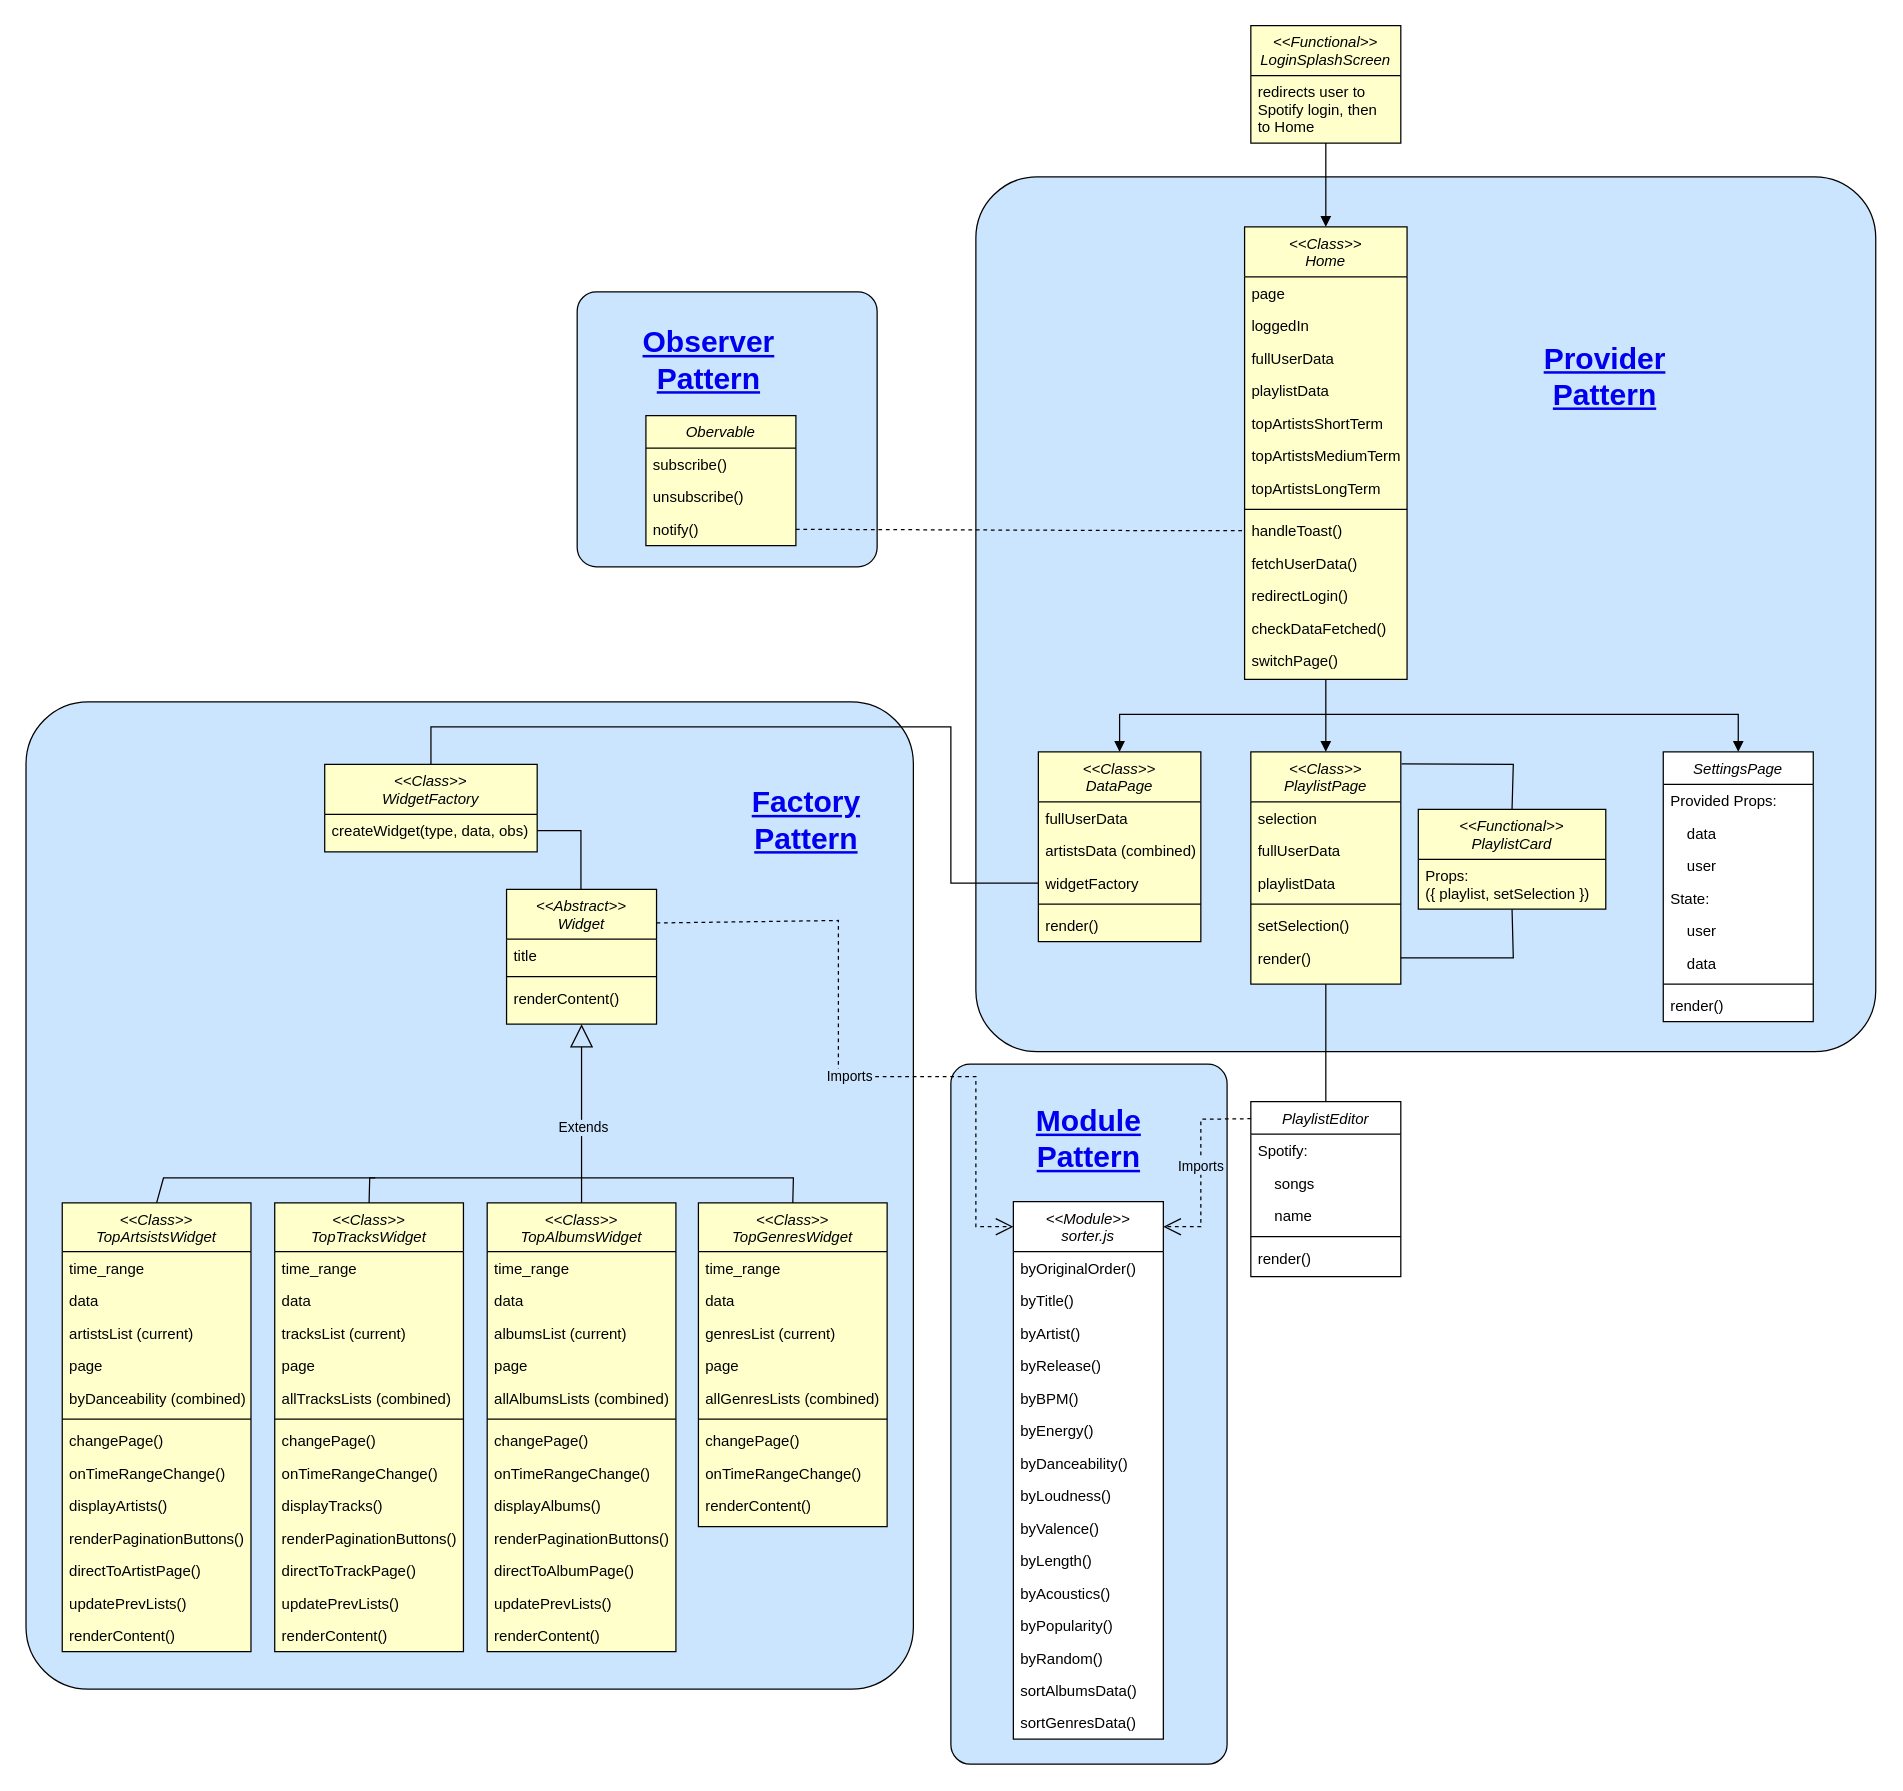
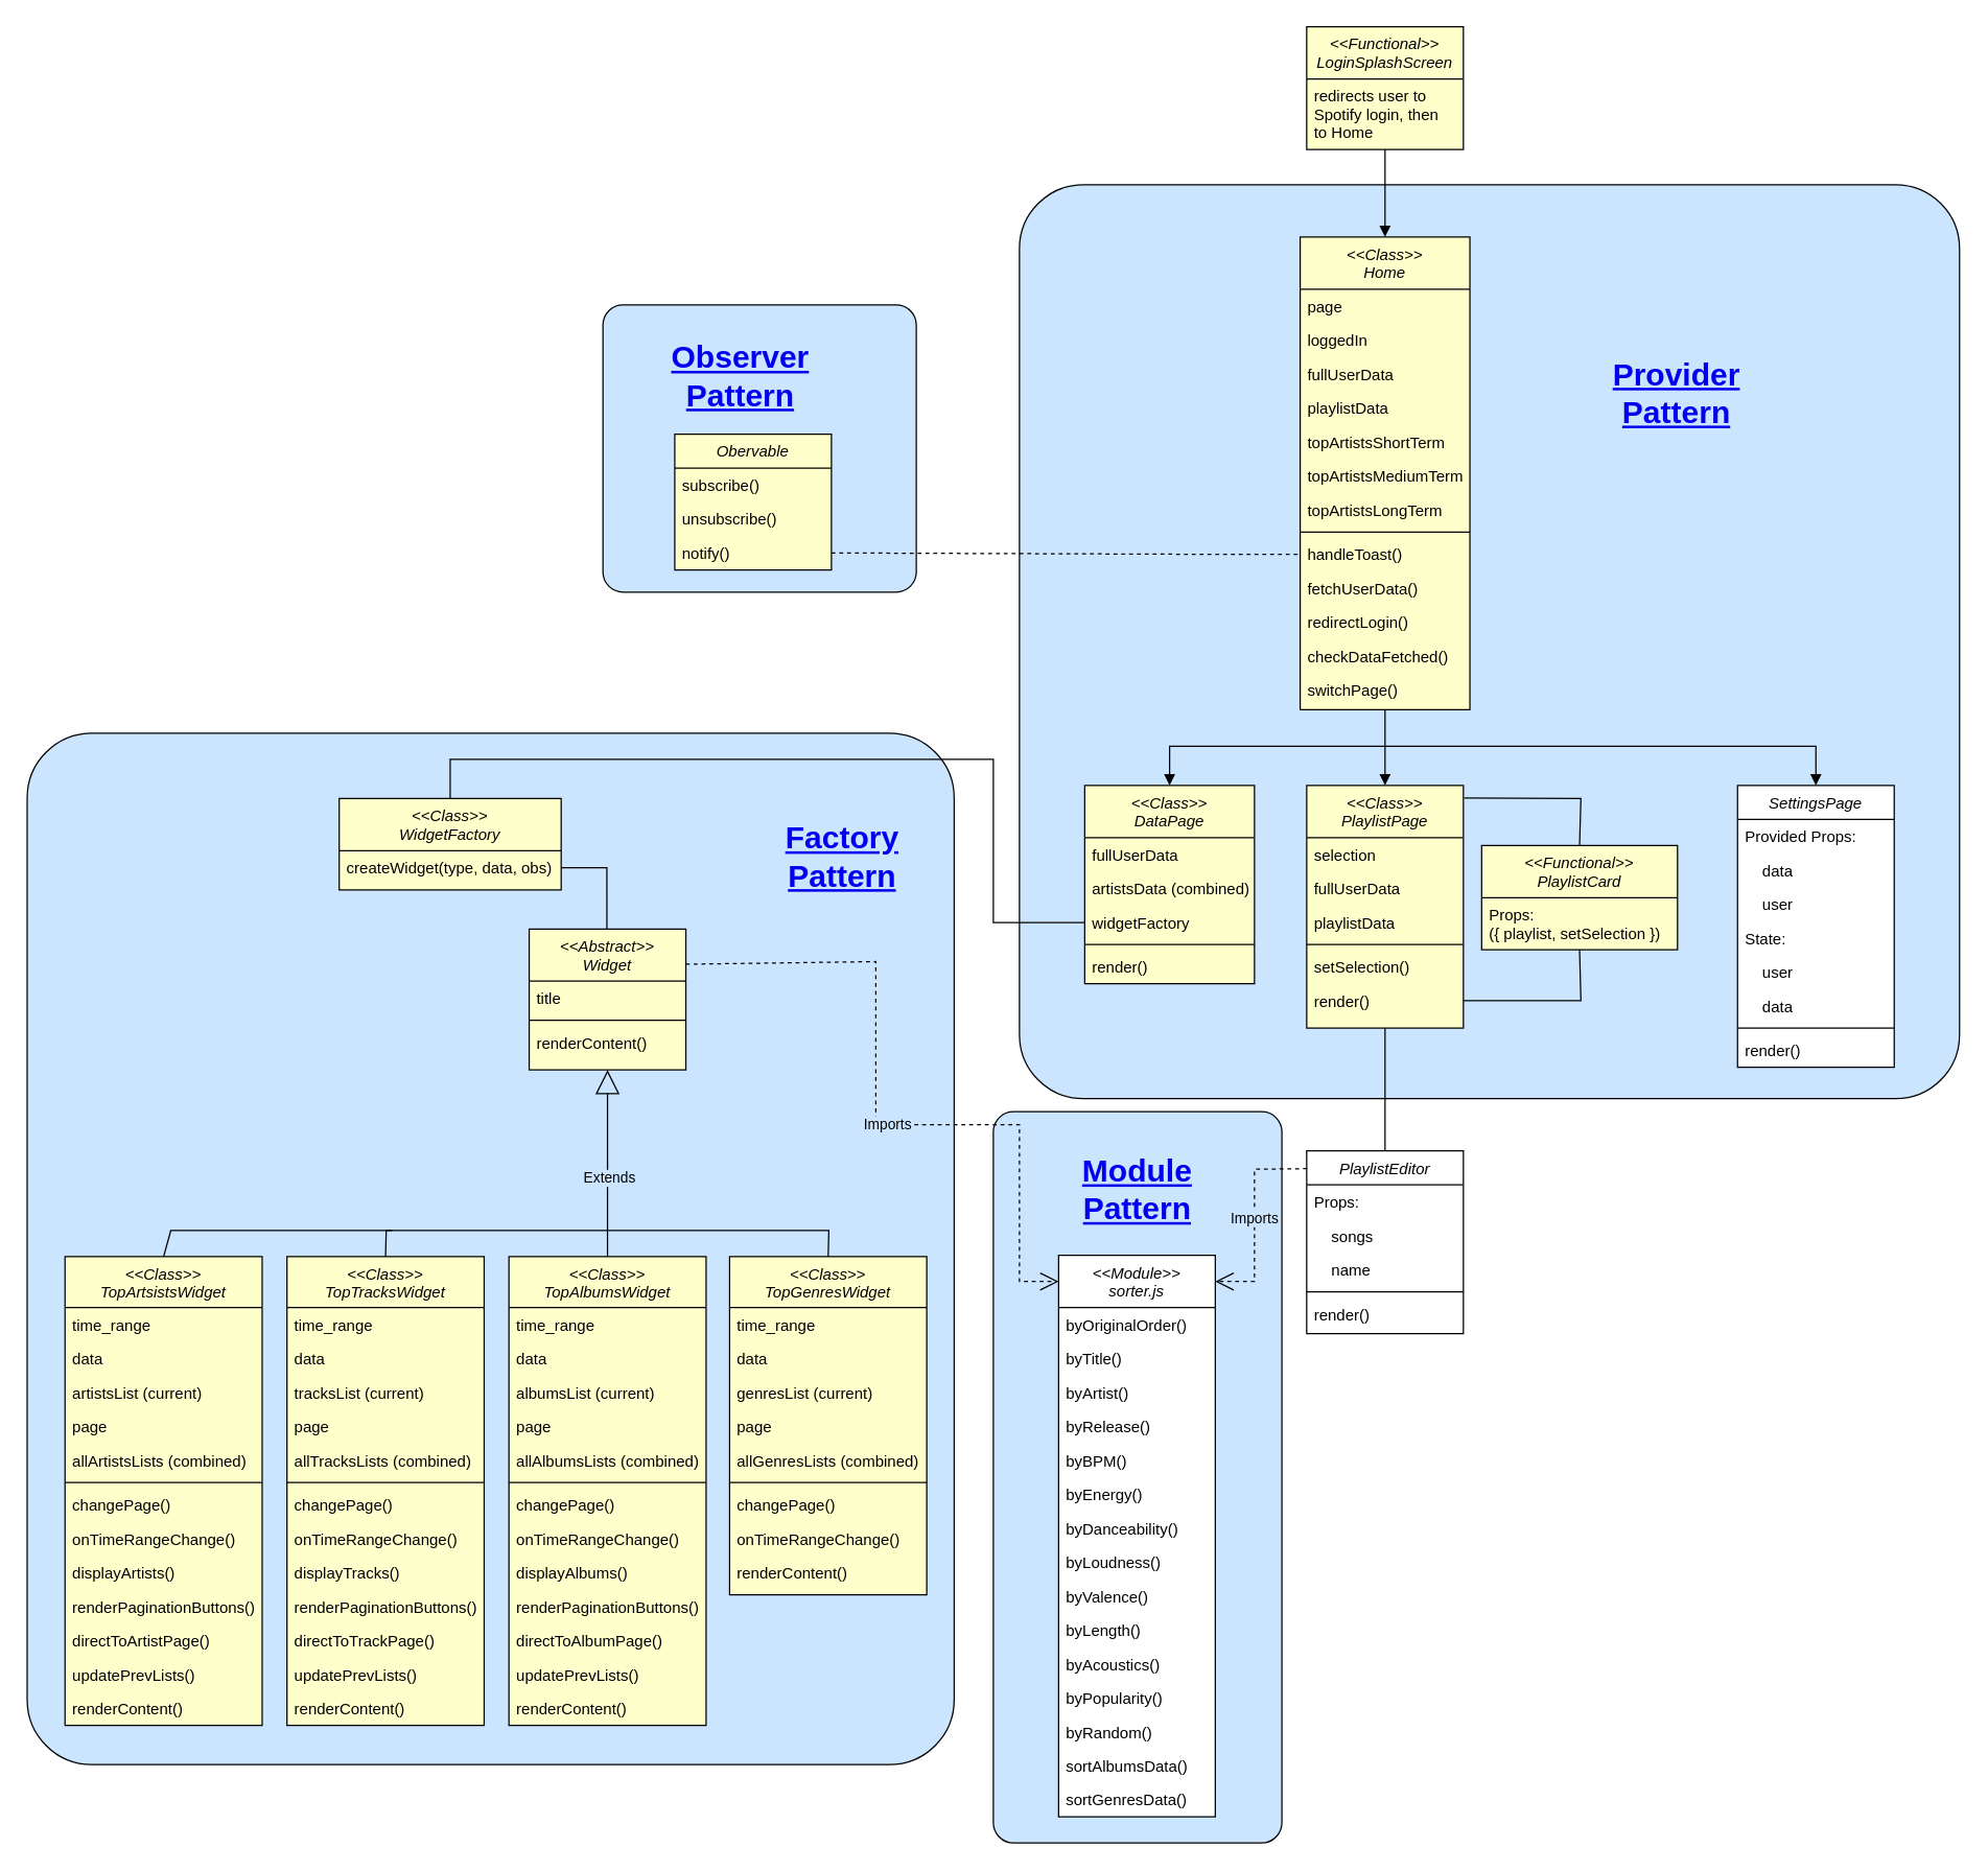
- <mxCell id="97" value="Spotify:" style="text;align=left;verticalAlign=top;spacingLeft=4;spacingRight=4;overflow=hidden;rotatable=1;points=[[0,0.5],[1,0.5]];portConstraint=eastwest;movable=1;resizable=1;deletable=1;editable=1;locked=0;connectable=1;" parent="96" vertex="1"><mxGeometry y="26" width="120" height="26" as="geometry" /></mxCell>
+ <mxCell id="97" value="Props:" style="text;align=left;verticalAlign=top;spacingLeft=4;spacingRight=4;overflow=hidden;rotatable=1;points=[[0,0.5],[1,0.5]];portConstraint=eastwest;movable=1;resizable=1;deletable=1;editable=1;locked=0;connectable=1;" parent="96" vertex="1"><mxGeometry y="26" width="120" height="26" as="geometry" /></mxCell>
- <mxCell id="141" value="byDanceability (combined)" style="text;align=left;verticalAlign=top;spacingLeft=4;spacingRight=4;overflow=hidden;rotatable=1;points=[[0,0.5],[1,0.5]];portConstraint=eastwest;rounded=0;shadow=0;html=0;movable=1;resizable=1;deletable=1;editable=1;locked=0;connectable=1;" vertex="1" parent="136"><mxGeometry y="143" width="151" height="26" as="geometry" /></mxCell>
+ <mxCell id="141" value="allArtistsLists (combined)" style="text;align=left;verticalAlign=top;spacingLeft=4;spacingRight=4;overflow=hidden;rotatable=1;points=[[0,0.5],[1,0.5]];portConstraint=eastwest;rounded=0;shadow=0;html=0;movable=1;resizable=1;deletable=1;editable=1;locked=0;connectable=1;" vertex="1" parent="136"><mxGeometry y="143" width="151" height="26" as="geometry" /></mxCell>
